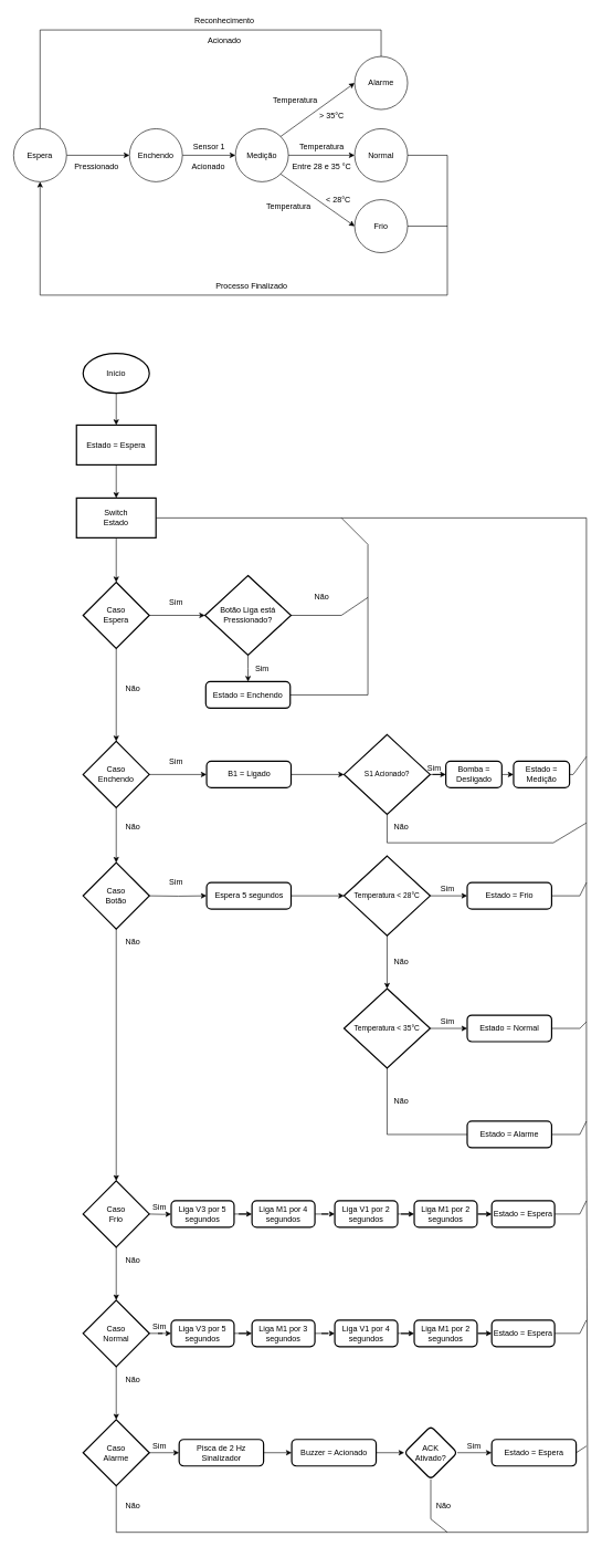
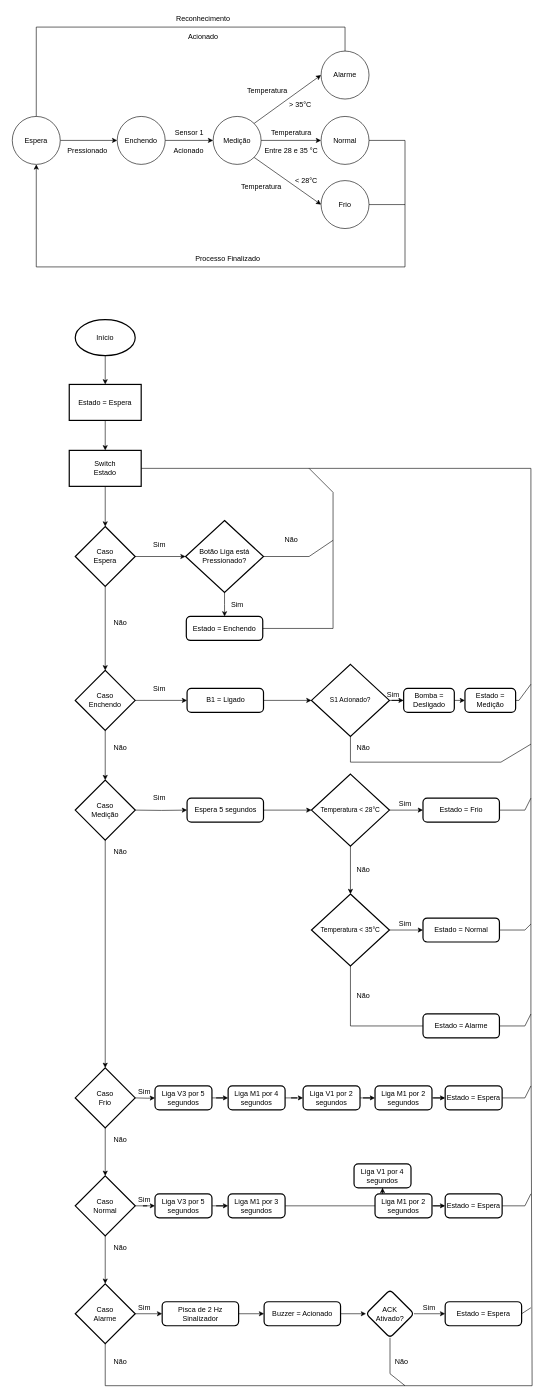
- <mxCell id="60" value="Caso&lt;br&gt;Botão" style="strokeWidth=2;html=1;shape=mxgraph.flowchart.decision;whiteSpace=wrap;direction=south;" parent="1" vertex="1"><mxGeometry x="125" y="1300" width="100" height="100" as="geometry" /></mxCell>
+ <mxCell id="60" value="Caso&lt;br&gt;Medição" style="strokeWidth=2;html=1;shape=mxgraph.flowchart.decision;whiteSpace=wrap;direction=south;" parent="1" vertex="1"><mxGeometry x="125" y="1300" width="100" height="100" as="geometry" /></mxCell>
- <mxCell id="109" value="Liga V1 por 4 segundos" style="rounded=1;whiteSpace=wrap;html=1;absoluteArcSize=1;arcSize=14;strokeWidth=2;" parent="1" vertex="1"><mxGeometry x="505" y="1990" width="95" height="40" as="geometry" /></mxCell>
+ <mxCell id="109" value="Liga V1 por 4 segundos" style="rounded=1;whiteSpace=wrap;html=1;absoluteArcSize=1;arcSize=14;strokeWidth=2;" parent="1" vertex="1"><mxGeometry x="590" y="1940" width="95" height="40" as="geometry" /></mxCell>
